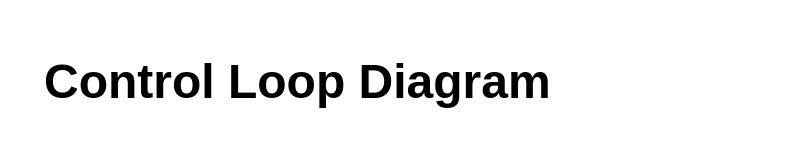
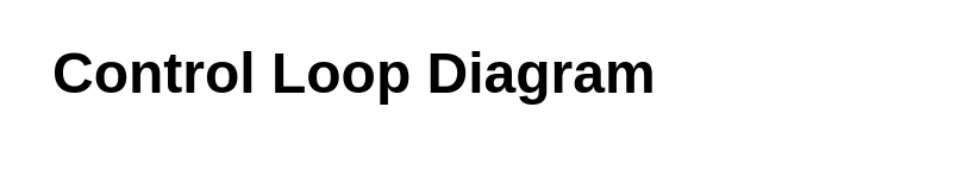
- <mxCell id="2" value="&lt;h1 style=&quot;margin-top: 0px;&quot;&gt;&lt;span style=&quot;background-color: transparent; color: light-dark(rgb(0, 0, 0), rgb(255, 255, 255));&quot;&gt;Control Loop Diagram&lt;/span&gt;&lt;/h1&gt;" style="text;html=1;whiteSpace=wrap;overflow=hidden;rounded=0;fontFamily=Helvetica;" vertex="1" parent="1"><mxGeometry x="20" y="20" width="360" height="40" as="geometry" /></mxCell>
+ <mxCell id="2" value="&lt;h1 style=&quot;margin-top: 0px;&quot;&gt;&lt;span style=&quot;background-color: transparent; color: light-dark(rgb(0, 0, 0), rgb(255, 255, 255));&quot;&gt;Control Loop Diagram&lt;/span&gt;&lt;/h1&gt;" style="text;html=1;whiteSpace=wrap;overflow=hidden;rounded=0;fontFamily=Helvetica;" vertex="1" parent="1"><mxGeometry x="20" y="10" width="360" height="40" as="geometry" /></mxCell>
